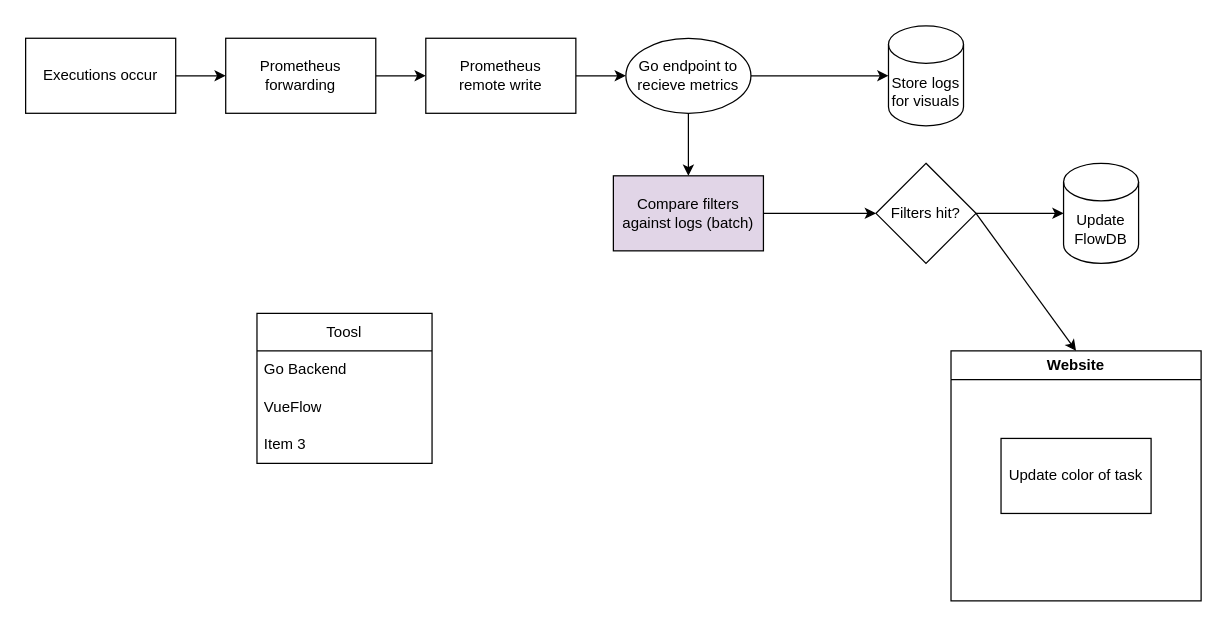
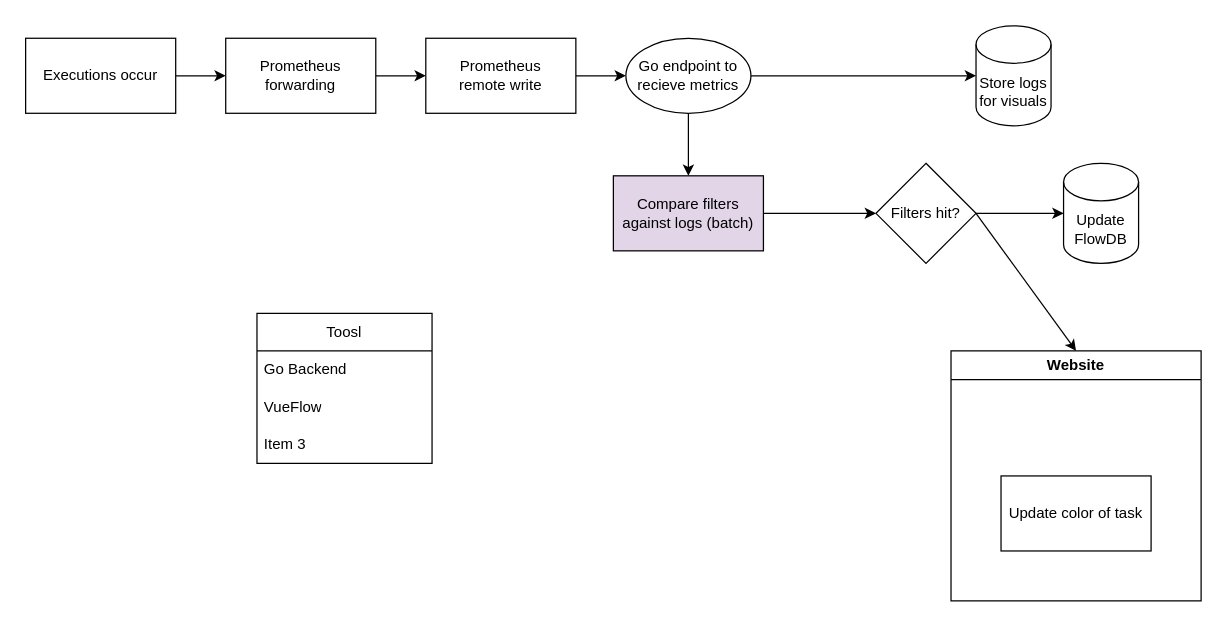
- <mxCell id="11" value="Store logs for visuals" style="shape=cylinder3;whiteSpace=wrap;html=1;boundedLbl=1;backgroundOutline=1;size=15;" parent="1" vertex="1"><mxGeometry x="710" y="20" width="60" height="80" as="geometry" /></mxCell>
+ <mxCell id="11" value="Store logs for visuals" style="shape=cylinder3;whiteSpace=wrap;html=1;boundedLbl=1;backgroundOutline=1;size=15;" parent="1" vertex="1"><mxGeometry x="780" y="20" width="60" height="80" as="geometry" /></mxCell>
- <mxCell id="19" value="Update color of task" style="rounded=0;whiteSpace=wrap;html=1;" parent="18" vertex="1"><mxGeometry x="40" y="70" width="120" height="60" as="geometry" /></mxCell>
+ <mxCell id="19" value="Update color of task" style="rounded=0;whiteSpace=wrap;html=1;" parent="18" vertex="1"><mxGeometry x="40" y="100" width="120" height="60" as="geometry" /></mxCell>
